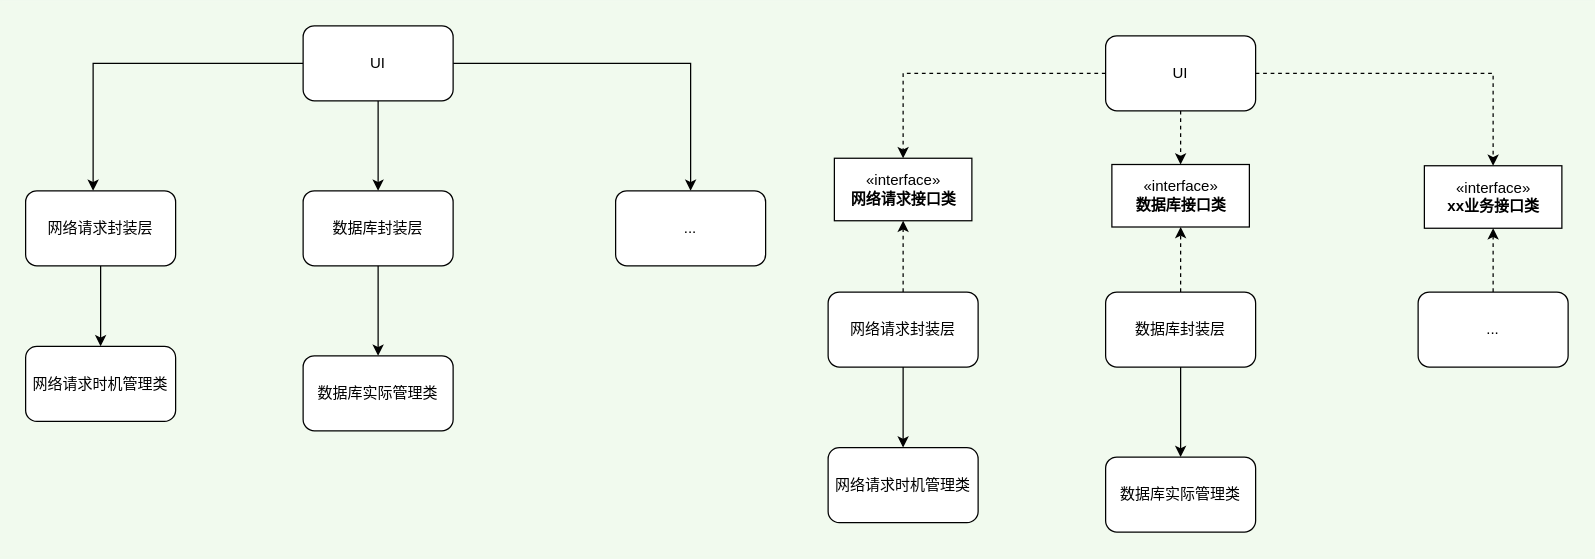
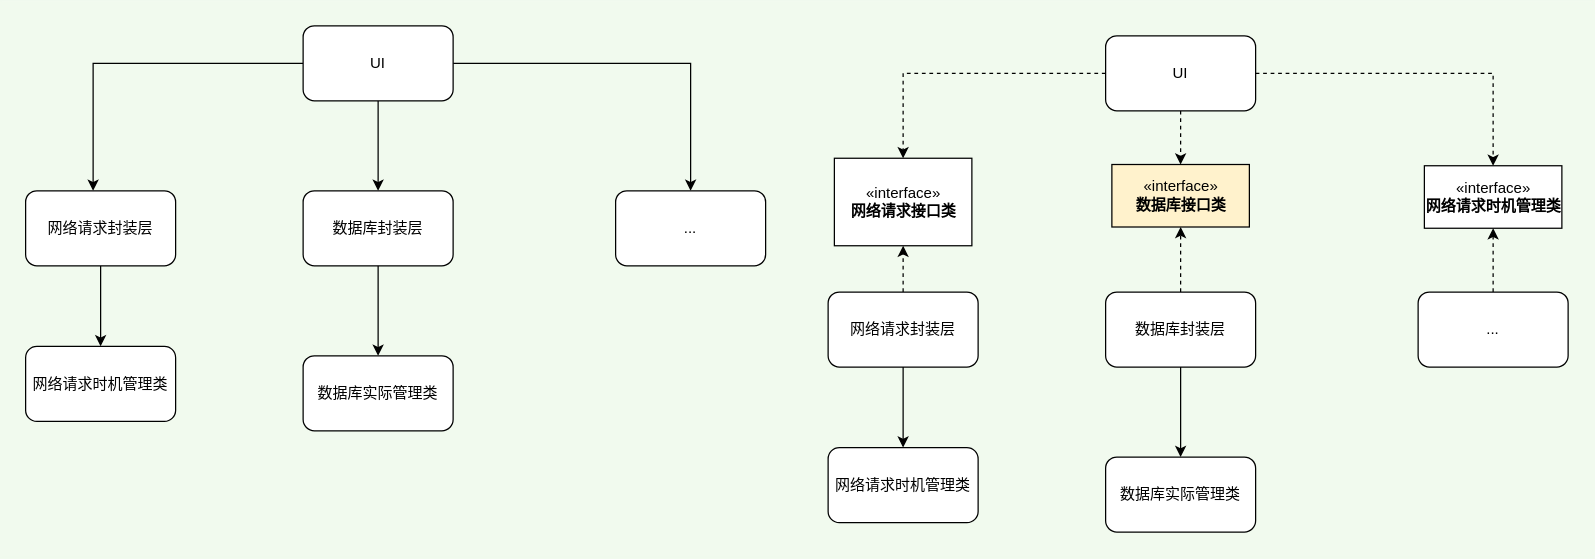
- <mxCell id="27" value="«interface»&lt;br&gt;&lt;b&gt;网络请求接口类&lt;/b&gt;" style="html=1;" parent="1" vertex="1"><mxGeometry x="667" y="126" width="110" height="50" as="geometry" /></mxCell>
+ <mxCell id="27" value="«interface»&lt;br&gt;&lt;b&gt;网络请求接口类&lt;/b&gt;" style="html=1;" parent="1" vertex="1"><mxGeometry x="667" y="126" width="110" height="70" as="geometry" /></mxCell>
- <mxCell id="28" value="«interface»&lt;br&gt;&lt;b&gt;数据库接口类&lt;/b&gt;" style="html=1;" parent="1" vertex="1"><mxGeometry x="889" y="131" width="110" height="50" as="geometry" /></mxCell>
+ <mxCell id="28" value="«interface»&lt;br&gt;&lt;b&gt;数据库接口类&lt;/b&gt;" style="html=1;fillColor=#fff2cc;" parent="1" vertex="1"><mxGeometry x="889" y="131" width="110" height="50" as="geometry" /></mxCell>
- <mxCell id="29" value="«interface»&lt;br&gt;&lt;b&gt;xx业务接口类&lt;/b&gt;" style="html=1;" parent="1" vertex="1"><mxGeometry x="1139" y="132" width="110" height="50" as="geometry" /></mxCell>
+ <mxCell id="29" value="«interface»&lt;br&gt;&lt;b&gt;网络请求时机管理类&lt;/b&gt;" style="html=1;" parent="1" vertex="1"><mxGeometry x="1139" y="132" width="110" height="50" as="geometry" /></mxCell>
